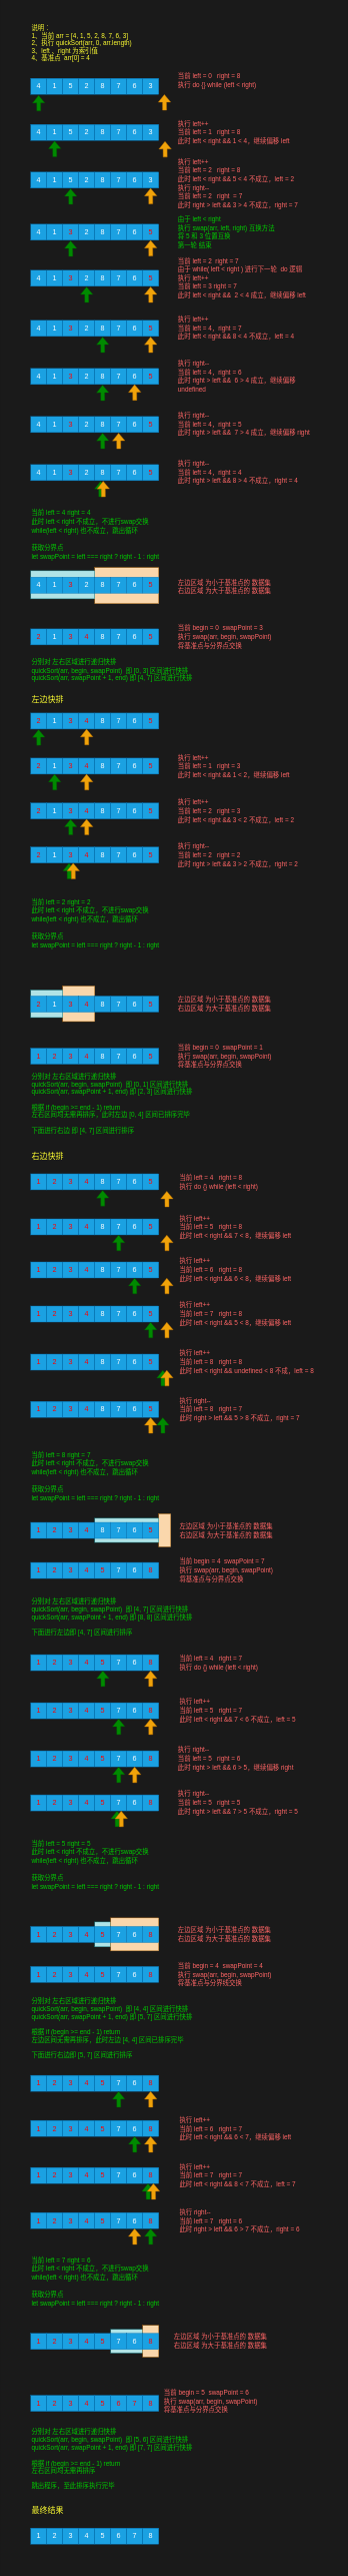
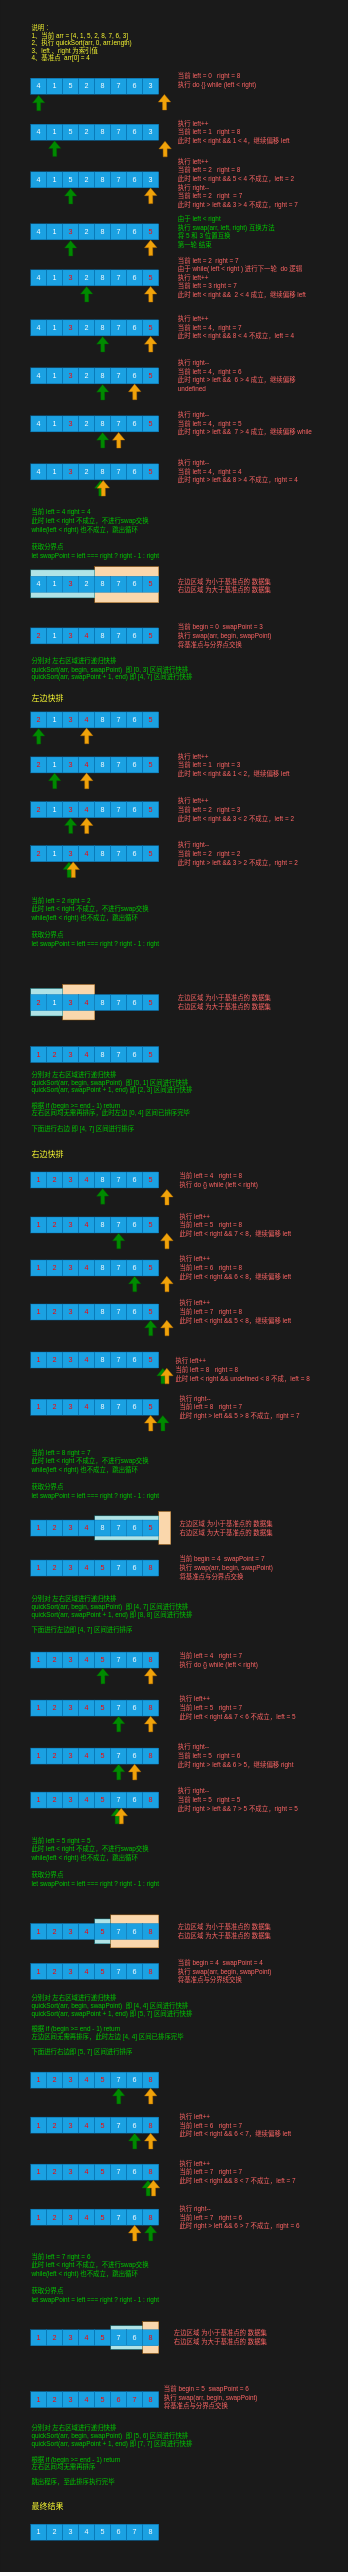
- <mxCell id="97" value="&lt;font color=&quot;#ff6666&quot;&gt;&lt;span style=&quot;font-size: 16px;&quot;&gt;执行 right--&lt;br&gt;当前 left = 4，right = 5&lt;br&gt;此时 right &amp;gt; left &amp;amp;&amp;amp;&amp;nbsp; 7 &amp;gt; 4 成立，继续偏移 right&lt;br&gt;&lt;/span&gt;&lt;/font&gt;" style="text;html=1;fillColor=none;align=left;verticalAlign=middle;whiteSpace=wrap;rounded=0;fontSize=18;" vertex="1" parent="1"><mxGeometry x="442" y="1011.56" width="343" height="94.87" as="geometry" /></mxCell>
+ <mxCell id="97" value="&lt;font color=&quot;#ff6666&quot;&gt;&lt;span style=&quot;font-size: 16px;&quot;&gt;执行 right--&lt;br&gt;当前 left = 4，right = 5&lt;br&gt;此时 right &amp;gt; left &amp;amp;&amp;amp;&amp;nbsp; 7 &amp;gt; 4 成立，继续偏移 while&lt;br&gt;&lt;/span&gt;&lt;/font&gt;" style="text;html=1;fillColor=none;align=left;verticalAlign=middle;whiteSpace=wrap;rounded=0;fontSize=18;" vertex="1" parent="1"><mxGeometry x="442" y="1011.56" width="343" height="94.87" as="geometry" /></mxCell>
- <mxCell id="185" value="&lt;font style=&quot;font-size: 16px;&quot; color=&quot;#ff6666&quot;&gt;&lt;span style=&quot;font-size: 16px;&quot;&gt;当前 begin = 0&amp;nbsp; swapPoint = 1&lt;br&gt;执行 swap(arr, begin, swapPoint)&lt;br&gt;&lt;/span&gt;将基准点与分界点交换&lt;br&gt;&lt;/font&gt;" style="text;html=1;fillColor=none;align=left;verticalAlign=middle;whiteSpace=wrap;rounded=0;fontSize=18;" vertex="1" parent="1"><mxGeometry x="442" y="2587.21" width="253" height="96.43" as="geometry" /></mxCell>
- <mxCell id="250" value="&lt;span style=&quot;color: rgb(255, 102, 102); font-size: 16px;&quot;&gt;执行 left++&lt;/span&gt;&lt;br style=&quot;color: rgb(255, 102, 102); font-size: 16px;&quot;&gt;&lt;span style=&quot;color: rgb(255, 102, 102); font-size: 16px;&quot;&gt;当前 left = 8&amp;nbsp; &amp;nbsp;right = 8&lt;/span&gt;&lt;br style=&quot;color: rgb(255, 102, 102); font-size: 16px;&quot;&gt;&lt;span style=&quot;color: rgb(255, 102, 102); font-size: 16px;&quot;&gt;此时 left &amp;lt; right &amp;amp;&amp;amp; undefined &amp;lt; 8 不成，left = 8&lt;br&gt;&lt;/span&gt;" style="text;html=1;fillColor=none;align=left;verticalAlign=middle;whiteSpace=wrap;rounded=0;fontSize=18;" vertex="1" parent="1"><mxGeometry x="446" y="3359" width="344" height="80" as="geometry" /></mxCell>
+ <mxCell id="250" value="&lt;span style=&quot;color: rgb(255, 102, 102); font-size: 16px;&quot;&gt;执行 left++&lt;/span&gt;&lt;br style=&quot;color: rgb(255, 102, 102); font-size: 16px;&quot;&gt;&lt;span style=&quot;color: rgb(255, 102, 102); font-size: 16px;&quot;&gt;当前 left = 8&amp;nbsp; &amp;nbsp;right = 8&lt;/span&gt;&lt;br style=&quot;color: rgb(255, 102, 102); font-size: 16px;&quot;&gt;&lt;span style=&quot;color: rgb(255, 102, 102); font-size: 16px;&quot;&gt;此时 left &amp;lt; right &amp;amp;&amp;amp; undefined &amp;lt; 8 不成，left = 8&lt;br&gt;&lt;/span&gt;" style="text;html=1;fillColor=none;align=left;verticalAlign=middle;whiteSpace=wrap;rounded=0;fontSize=18;" vertex="1" parent="1"><mxGeometry x="436" y="3384" width="344" height="80" as="geometry" /></mxCell>
